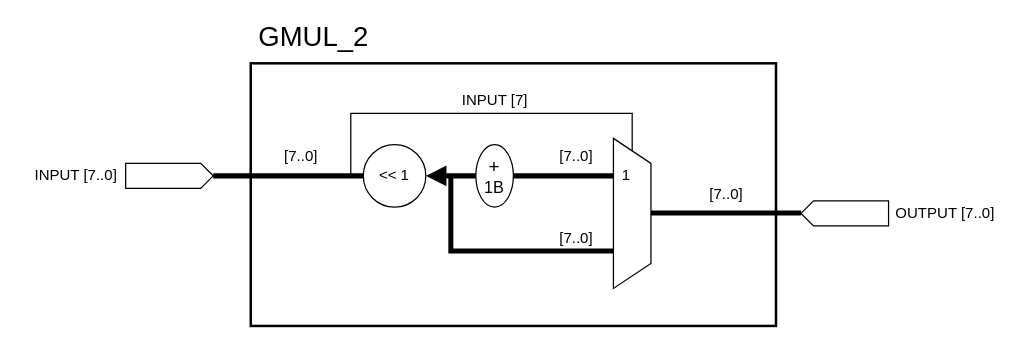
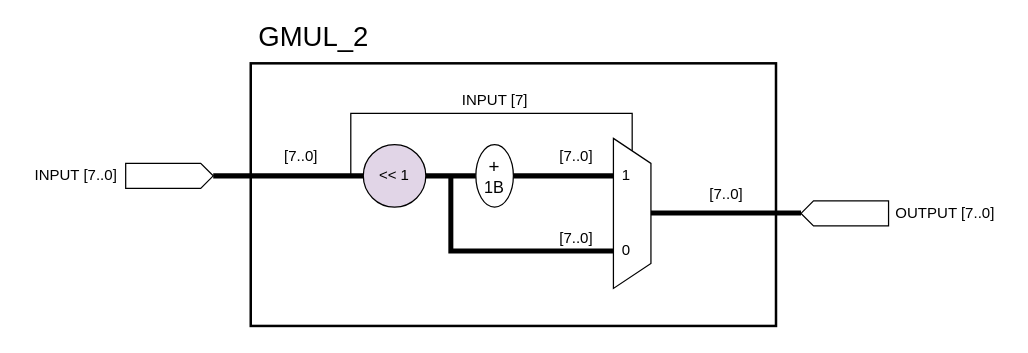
- <mxCell id="7" value="&amp;lt;&amp;lt; 1" style="ellipse;whiteSpace=wrap;html=1;aspect=fixed;" vertex="1" parent="1"><mxGeometry x="290" y="115" width="50" height="50" as="geometry" /></mxCell>
+ <mxCell id="7" value="&amp;lt;&amp;lt; 1" style="ellipse;whiteSpace=wrap;html=1;aspect=fixed;fillColor=#e1d5e7;" vertex="1" parent="1"><mxGeometry x="290" y="115" width="50" height="50" as="geometry" /></mxCell>
- <mxCell id="8" value="" style="endArrow=block;html=1;strokeWidth=4;entryX=1;entryY=0.5;entryDx=0;entryDy=0;exitX=0;exitY=0.5;exitDx=0;exitDy=0;" edge="1" parent="1" source="9" target="7"><mxGeometry width="50" height="50" relative="1" as="geometry"><mxPoint x="380" y="140" as="sourcePoint" /><mxPoint x="330" y="170" as="targetPoint" /></mxGeometry></mxCell>
+ <mxCell id="8" value="" style="endArrow=none;html=1;strokeWidth=4;entryX=1;entryY=0.5;entryDx=0;entryDy=0;exitX=0;exitY=0.5;exitDx=0;exitDy=0;" edge="1" parent="1" source="9" target="7"><mxGeometry width="50" height="50" relative="1" as="geometry"><mxPoint x="380" y="140" as="sourcePoint" /><mxPoint x="330" y="170" as="targetPoint" /></mxGeometry></mxCell>
+ <mxCell id="23" value="0" style="text;html=1;align=center;verticalAlign=middle;resizable=0;points=[];autosize=1;strokeColor=none;" vertex="1" parent="1"><mxGeometry x="490" y="190" width="20" height="20" as="geometry" /></mxCell>
